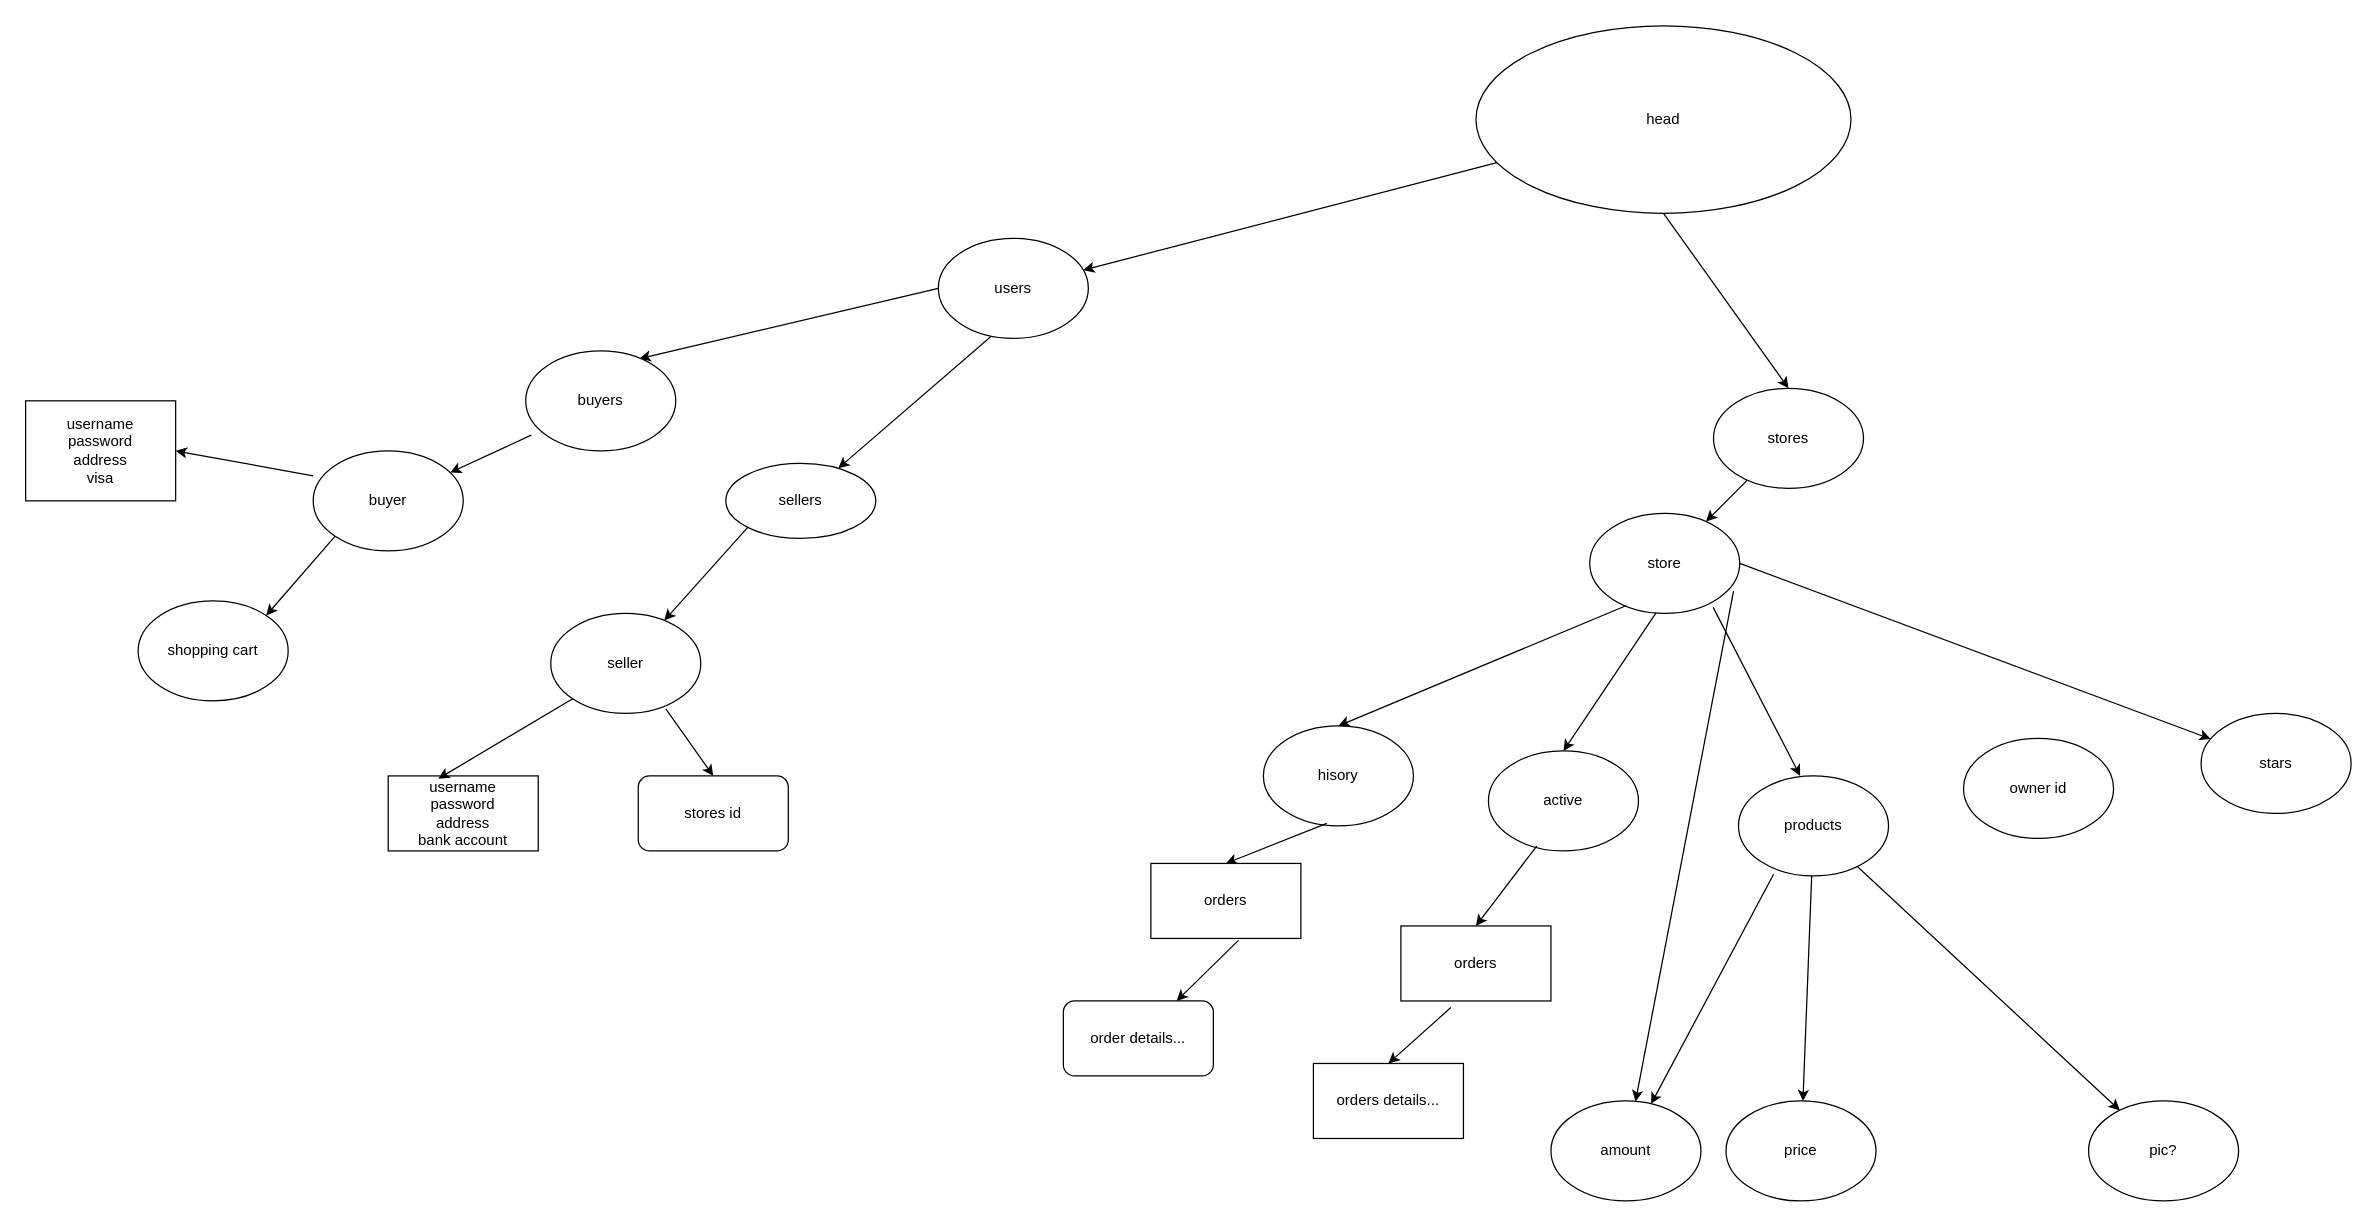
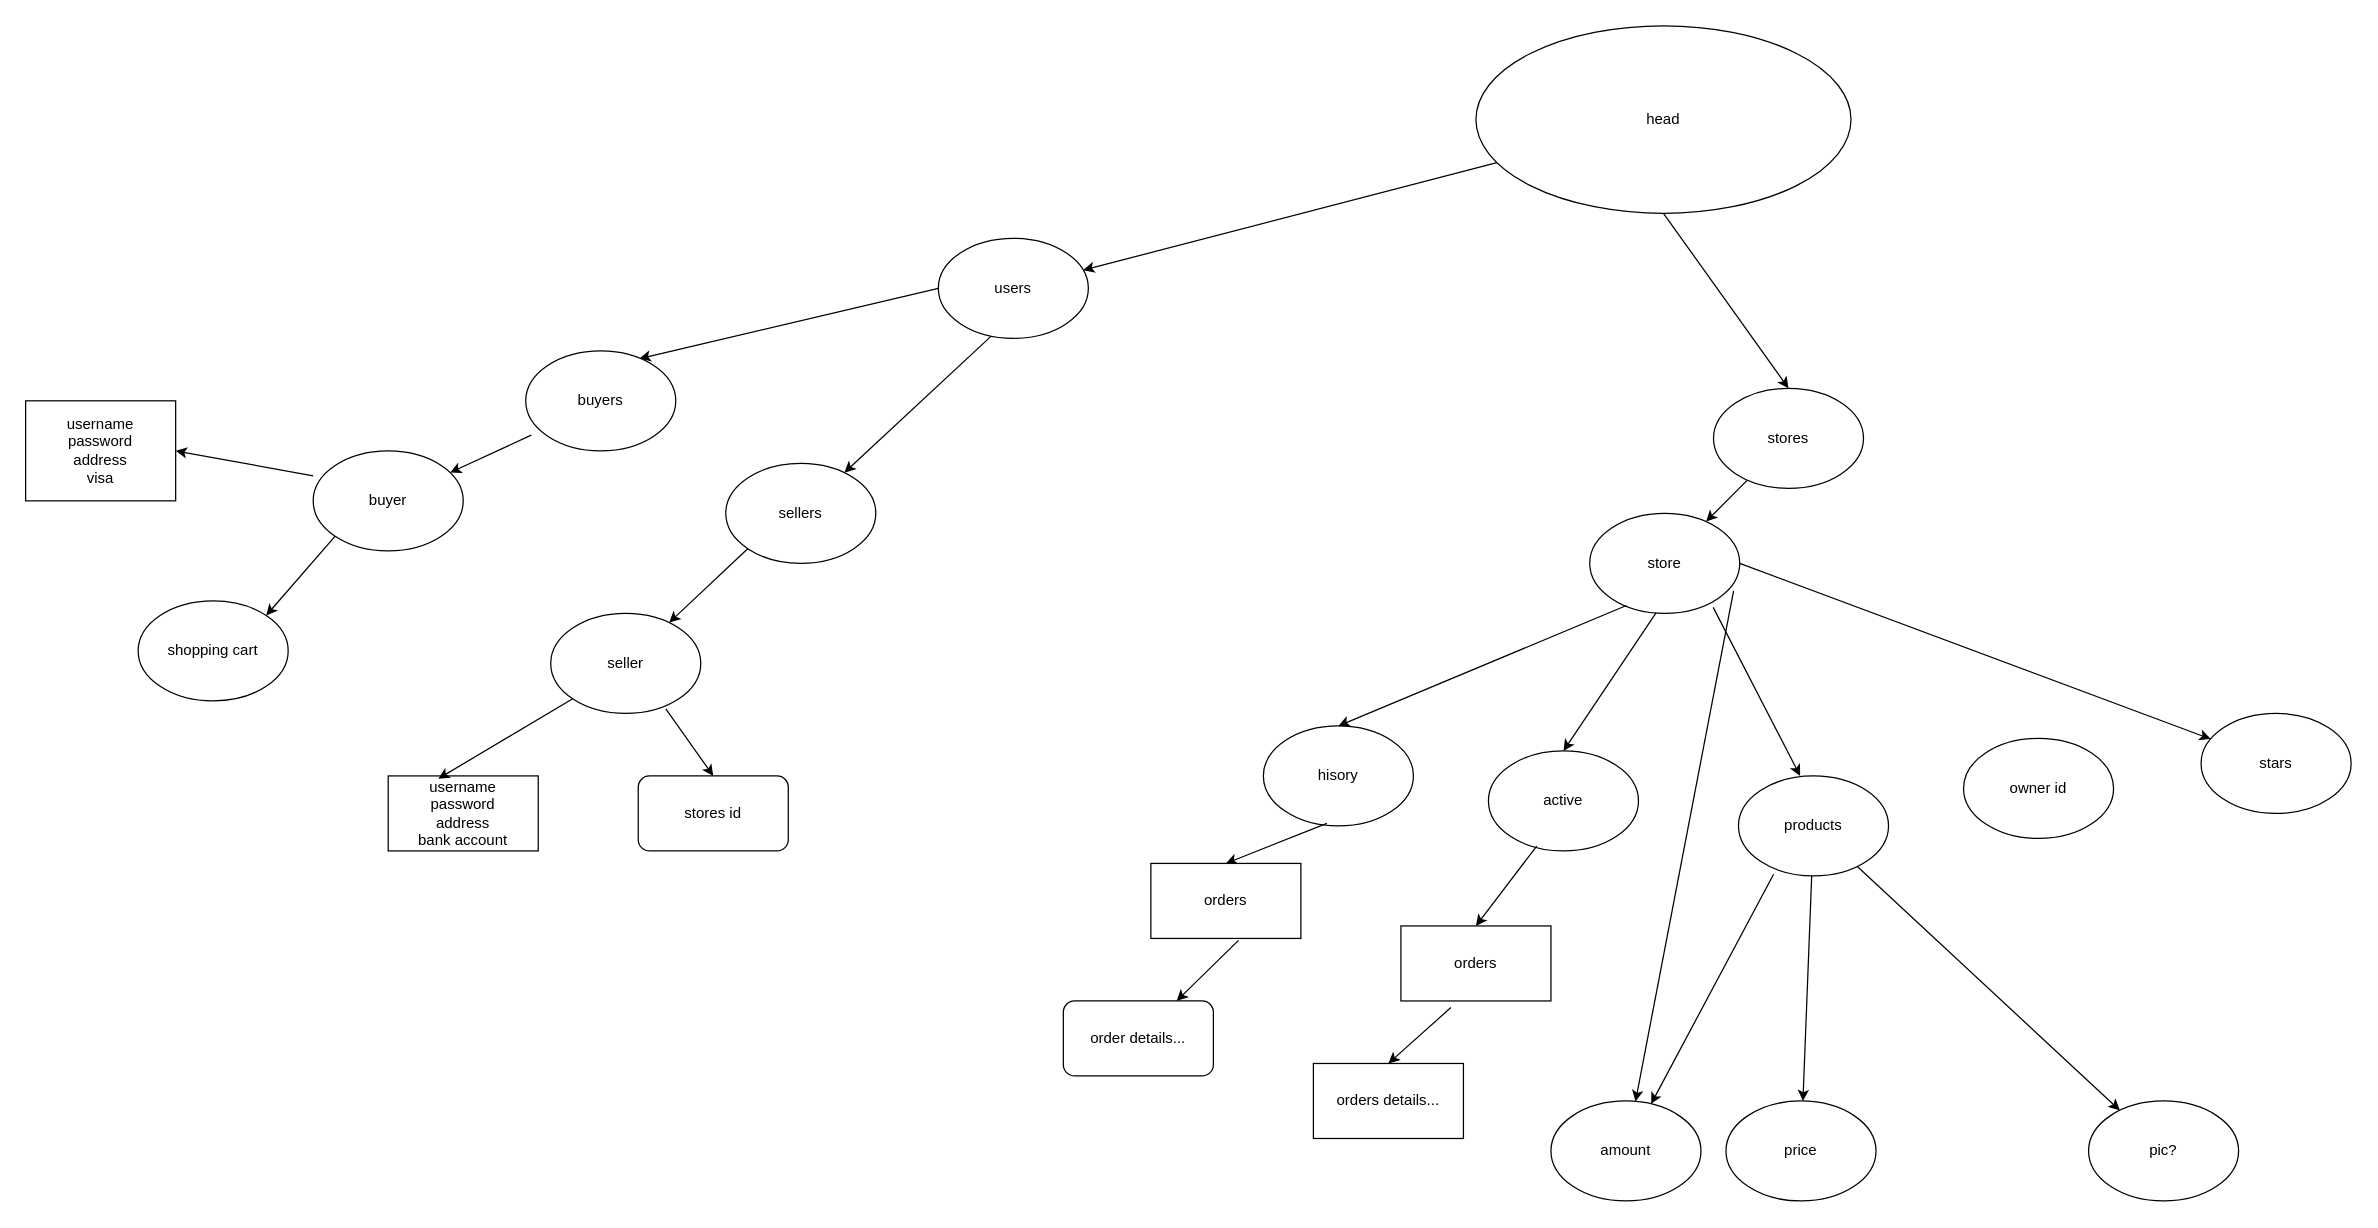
- <mxCell id="39" value="sellers" style="ellipse;whiteSpace=wrap;html=1;" vertex="1" parent="1"><mxGeometry x="580" y="370" width="120" height="60" as="geometry" /></mxCell>
+ <mxCell id="39" value="sellers" style="ellipse;whiteSpace=wrap;html=1;" vertex="1" parent="1"><mxGeometry x="580" y="370" width="120" height="80" as="geometry" /></mxCell>
